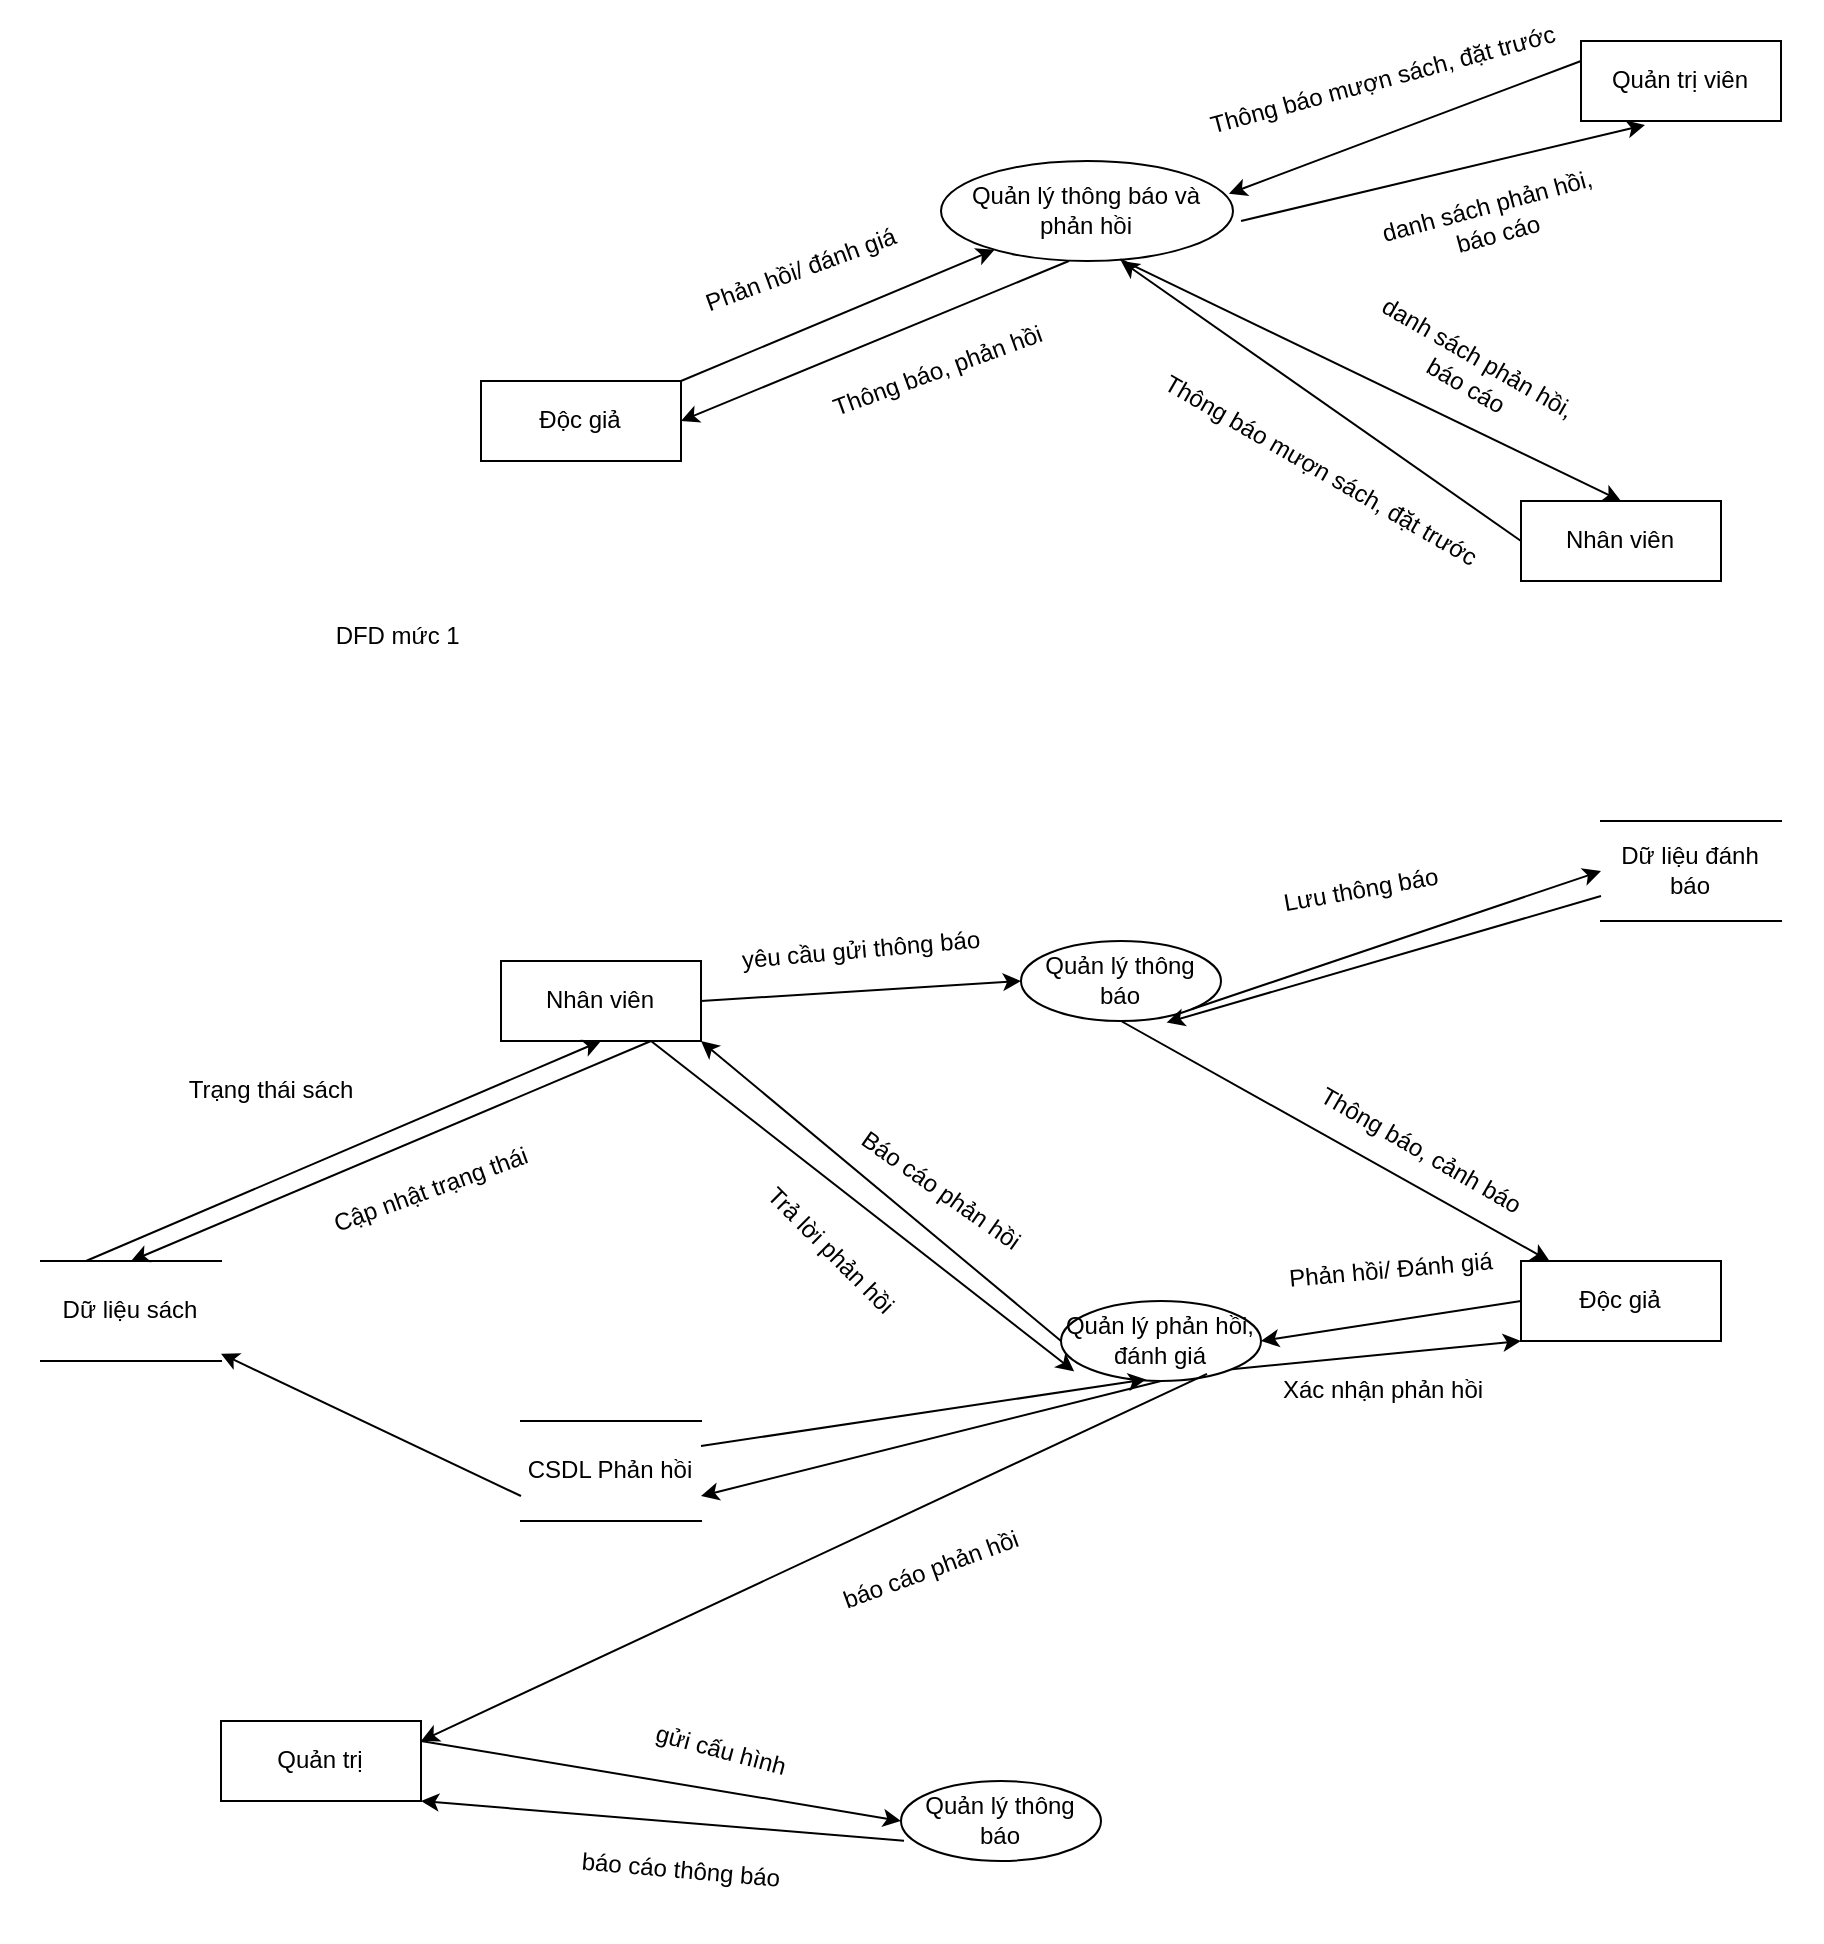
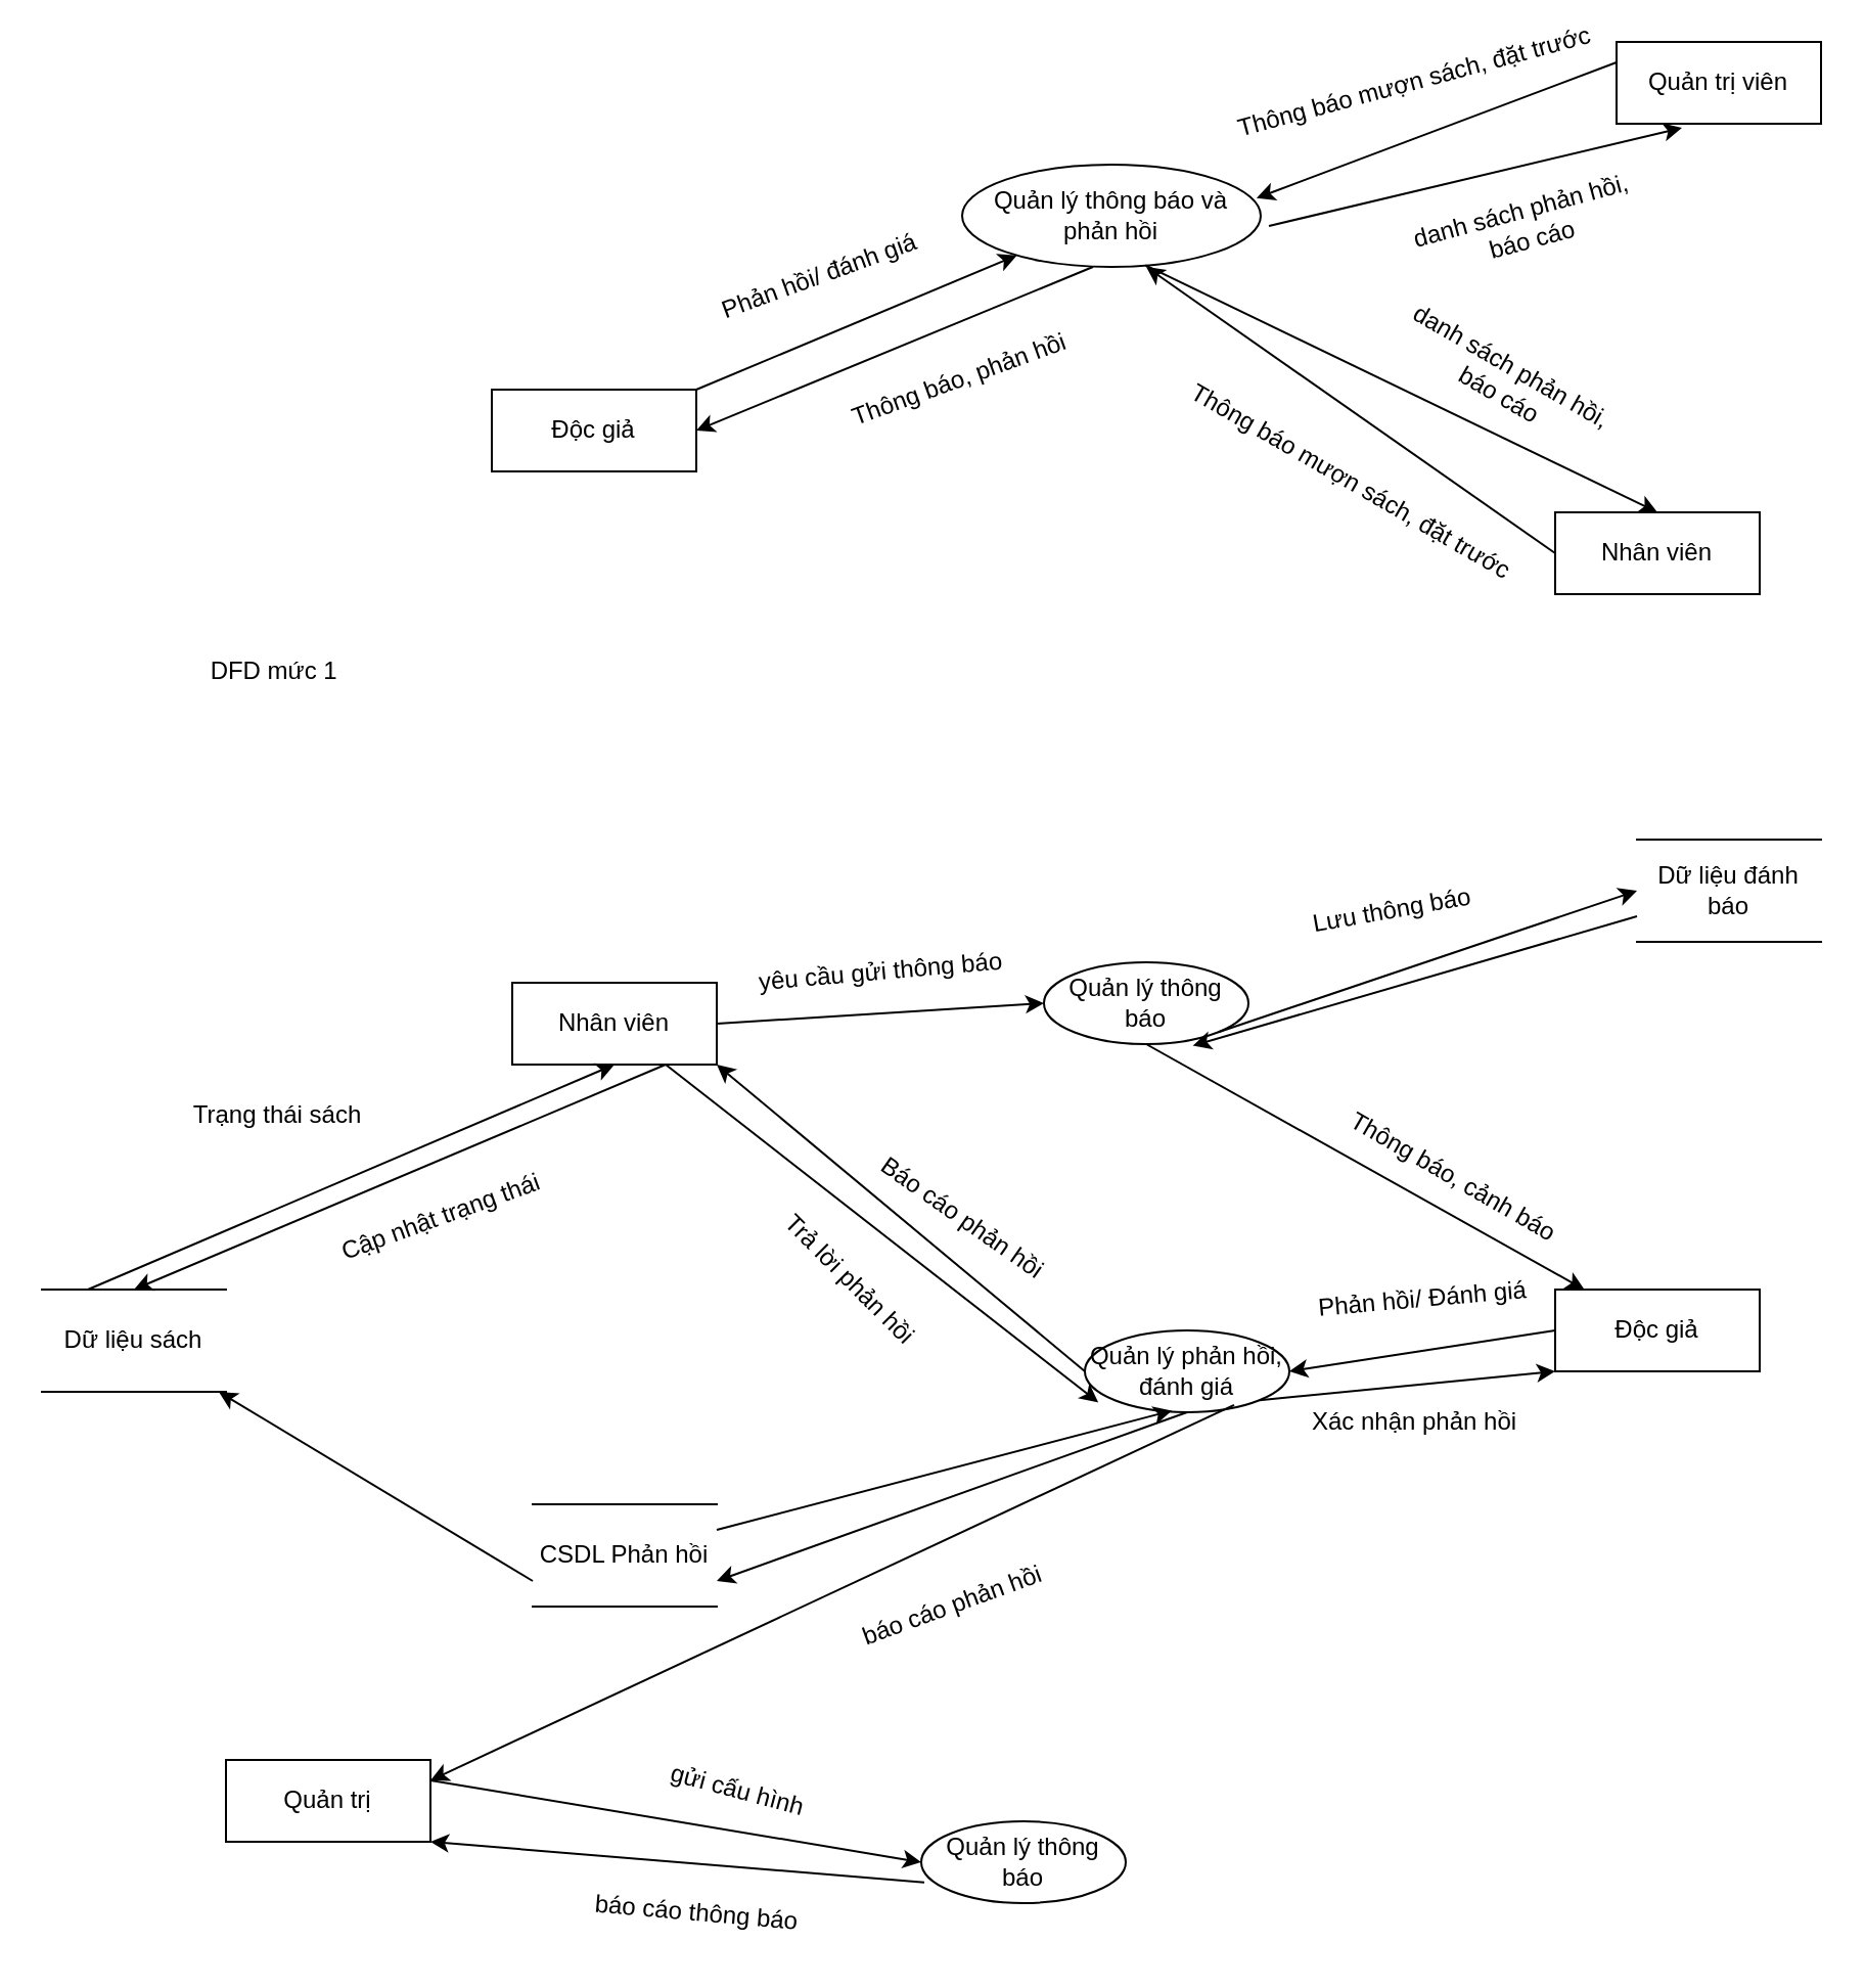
- <mxCell id="14" value="DFD mức 1&amp;nbsp;" style="text;html=1;align=center;verticalAlign=middle;resizable=0;points=[];autosize=1;strokeColor=none;fillColor=none;" vertex="1" parent="1"><mxGeometry x="155" y="303" width="90" height="30" as="geometry" /></mxCell>
+ <mxCell id="14" value="DFD mức 1&amp;nbsp;" style="text;html=1;align=center;verticalAlign=middle;resizable=0;points=[];autosize=1;strokeColor=none;fillColor=none;" vertex="1" parent="1"><mxGeometry x="90" y="313" width="90" height="30" as="geometry" /></mxCell>
- <mxCell id="39" value="CSDL Phản hồi" style="shape=partialRectangle;whiteSpace=wrap;html=1;left=0;right=0;fillColor=none;" vertex="1" parent="1"><mxGeometry x="260" y="710" width="90" height="50" as="geometry" /></mxCell>
+ <mxCell id="39" value="CSDL Phản hồi" style="shape=partialRectangle;whiteSpace=wrap;html=1;left=0;right=0;fillColor=none;" vertex="1" parent="1"><mxGeometry x="260" y="735" width="90" height="50" as="geometry" /></mxCell>
